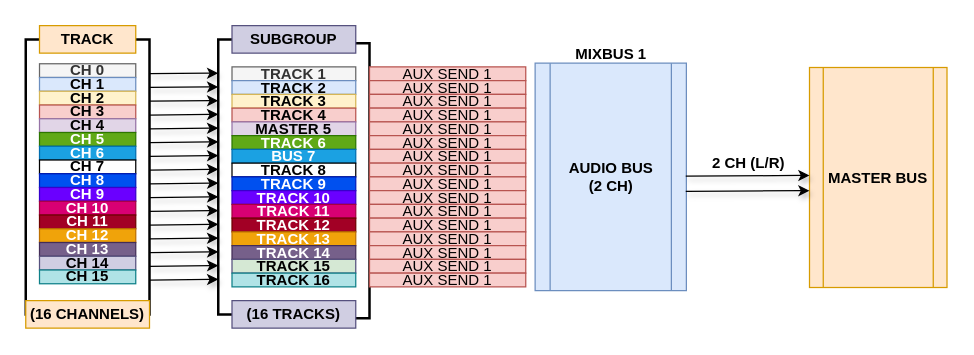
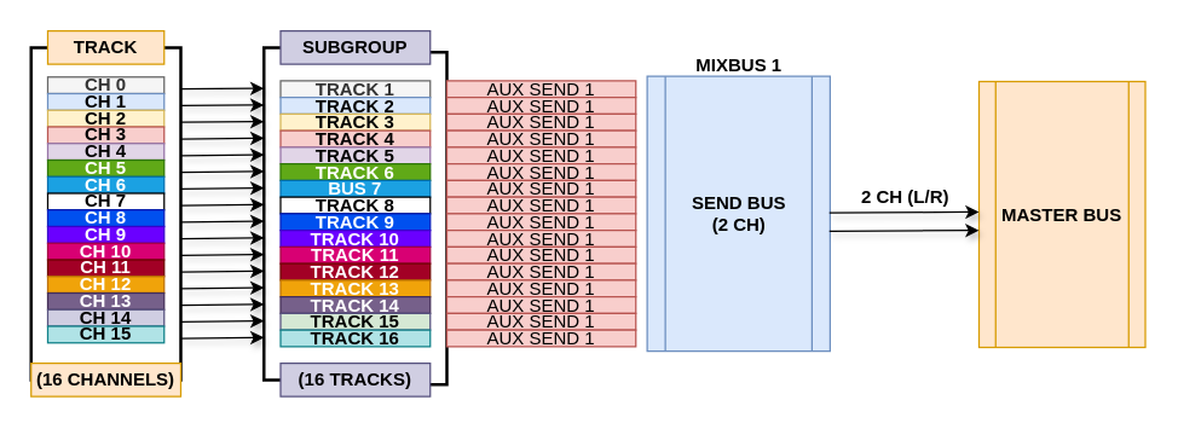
- <mxCell id="25" value="&lt;b&gt;MASTER 5&lt;br&gt;&lt;/b&gt;" style="rounded=0;whiteSpace=wrap;html=1;fillColor=#e1d5e7;strokeColor=#9673a6;" vertex="1" parent="1"><mxGeometry x="185" y="97" width="99" height="11" as="geometry" /></mxCell>
+ <mxCell id="25" value="&lt;b&gt;TRACK 5&lt;br&gt;&lt;/b&gt;" style="rounded=0;whiteSpace=wrap;html=1;fillColor=#e1d5e7;strokeColor=#9673a6;" vertex="1" parent="1"><mxGeometry x="185" y="97" width="99" height="11" as="geometry" /></mxCell>
- <mxCell id="2" value="&lt;b&gt;AUDIO BUS&lt;br&gt;(2 CH)&lt;/b&gt;" style="shape=process;whiteSpace=wrap;html=1;backgroundOutline=1;fillColor=#dae8fc;strokeColor=#6c8ebf;" vertex="1" parent="1"><mxGeometry x="427.5" y="50" width="121" height="182" as="geometry" /></mxCell>
+ <mxCell id="2" value="&lt;b&gt;SEND BUS&lt;br&gt;(2 CH)&lt;/b&gt;" style="shape=process;whiteSpace=wrap;html=1;backgroundOutline=1;fillColor=#dae8fc;strokeColor=#6c8ebf;" vertex="1" parent="1"><mxGeometry x="427.5" y="50" width="121" height="182" as="geometry" /></mxCell>
